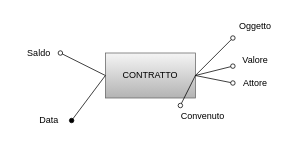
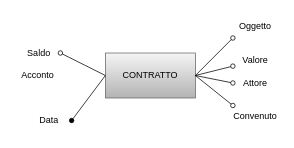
+ <mxCell id="11" value="Acconto" style="text;html=1;strokeColor=none;fillColor=none;align=center;verticalAlign=middle;whiteSpace=wrap;rounded=0;" parent="1" vertex="1"><mxGeometry x="20" y="85" width="60" height="30" as="geometry" /></mxCell>
- <mxCell id="10" value="Convenuto" style="text;html=1;strokeColor=none;fillColor=none;align=center;verticalAlign=middle;whiteSpace=wrap;rounded=0;" parent="1" vertex="1"><mxGeometry x="240" y="140" width="60" height="30" as="geometry" /></mxCell>
+ <mxCell id="10" value="Convenuto" style="text;html=1;strokeColor=none;fillColor=none;align=center;verticalAlign=middle;whiteSpace=wrap;rounded=0;" parent="1" vertex="1"><mxGeometry x="310" y="140" width="60" height="30" as="geometry" /></mxCell>
